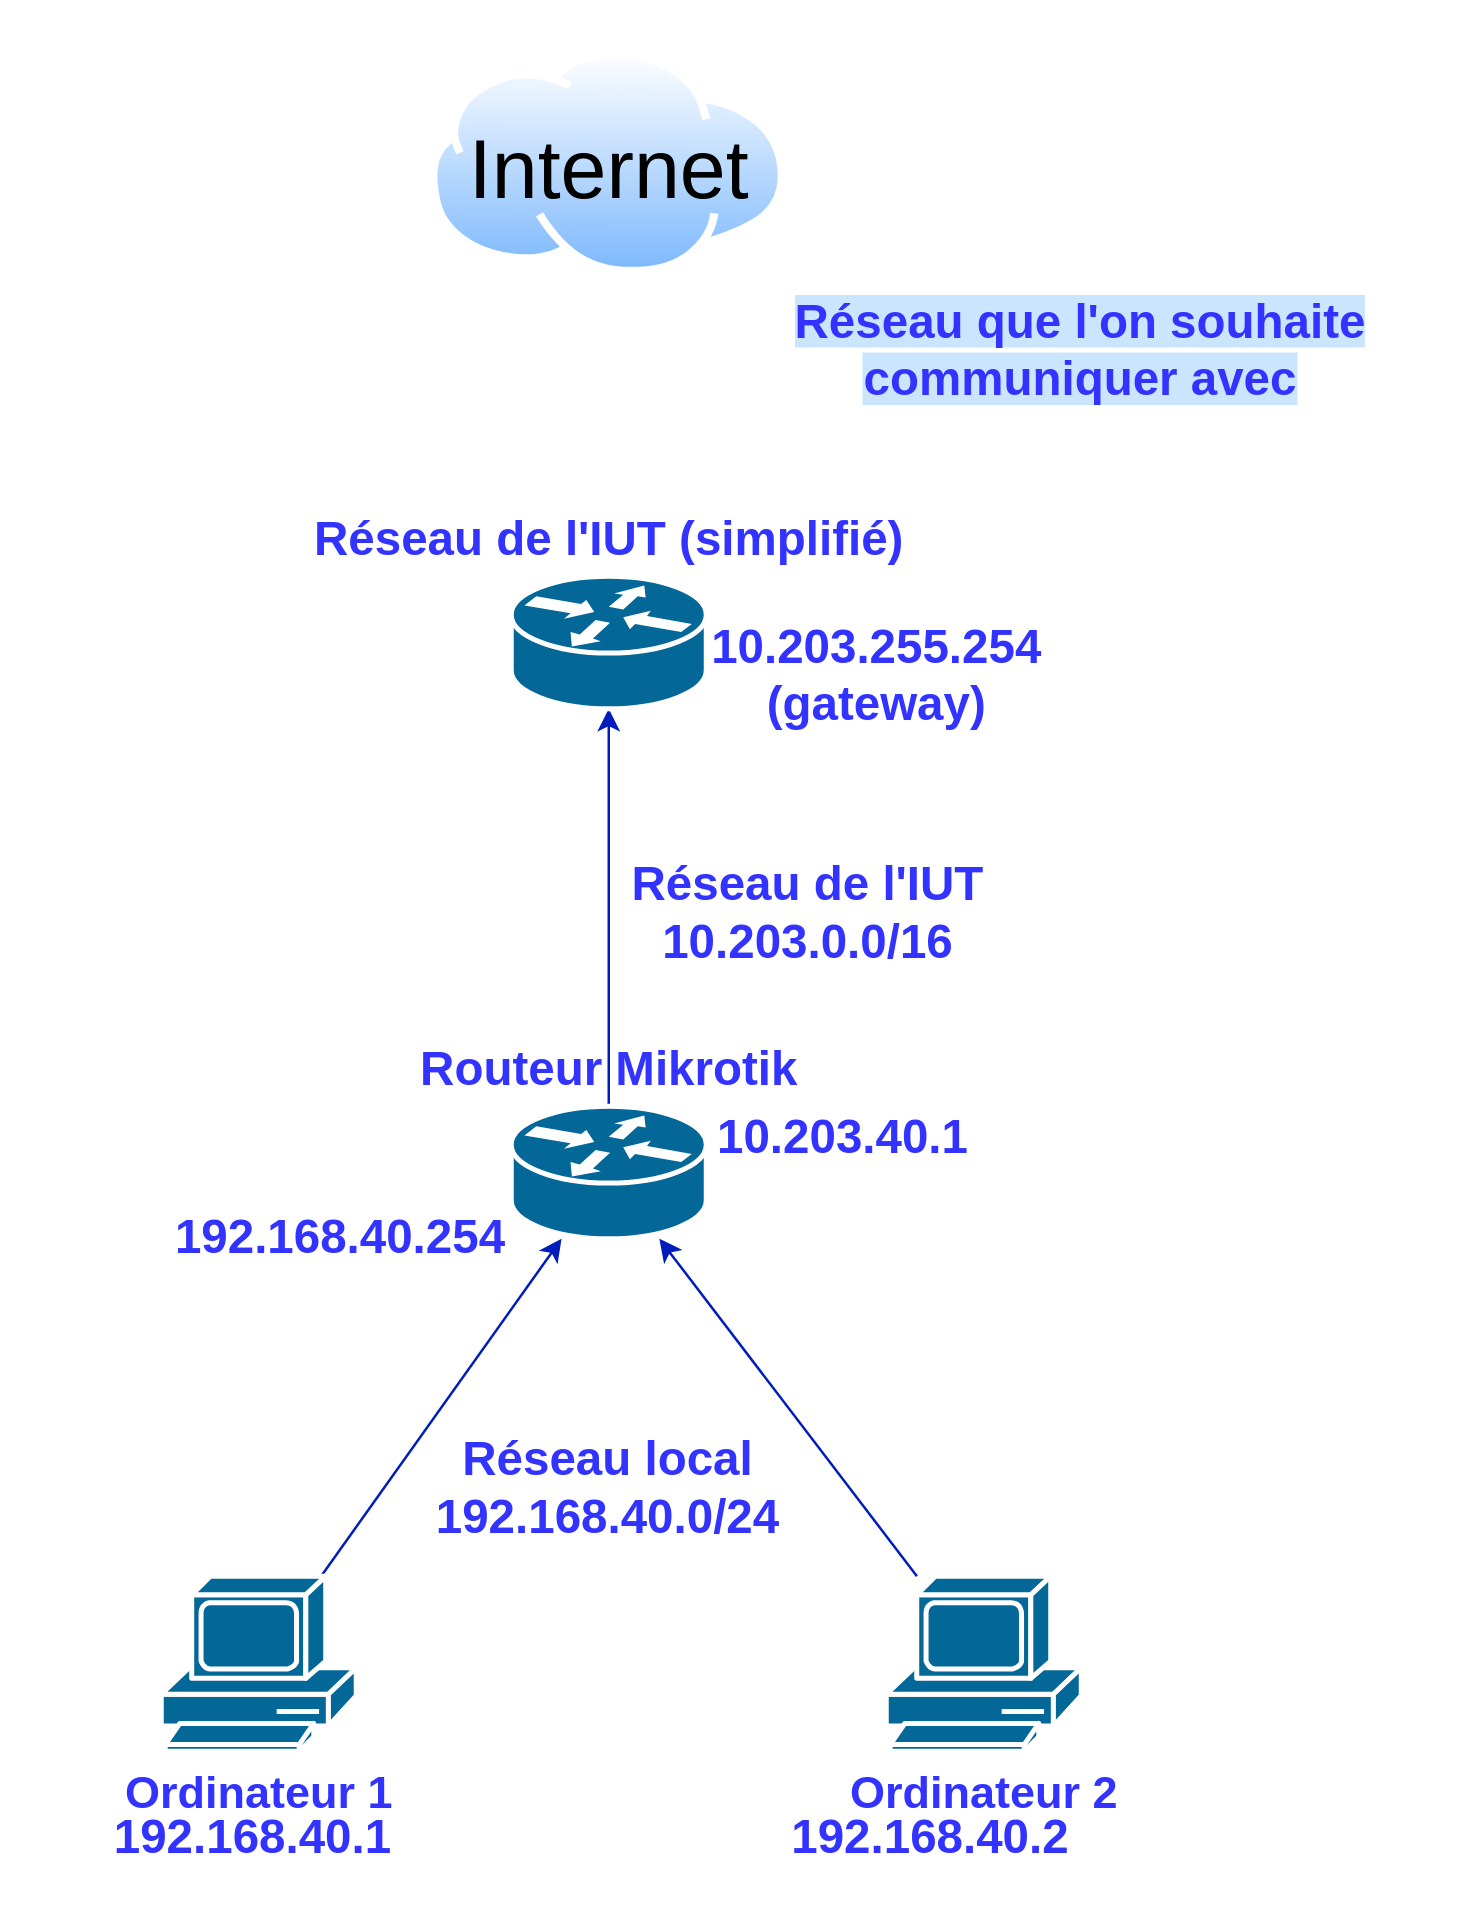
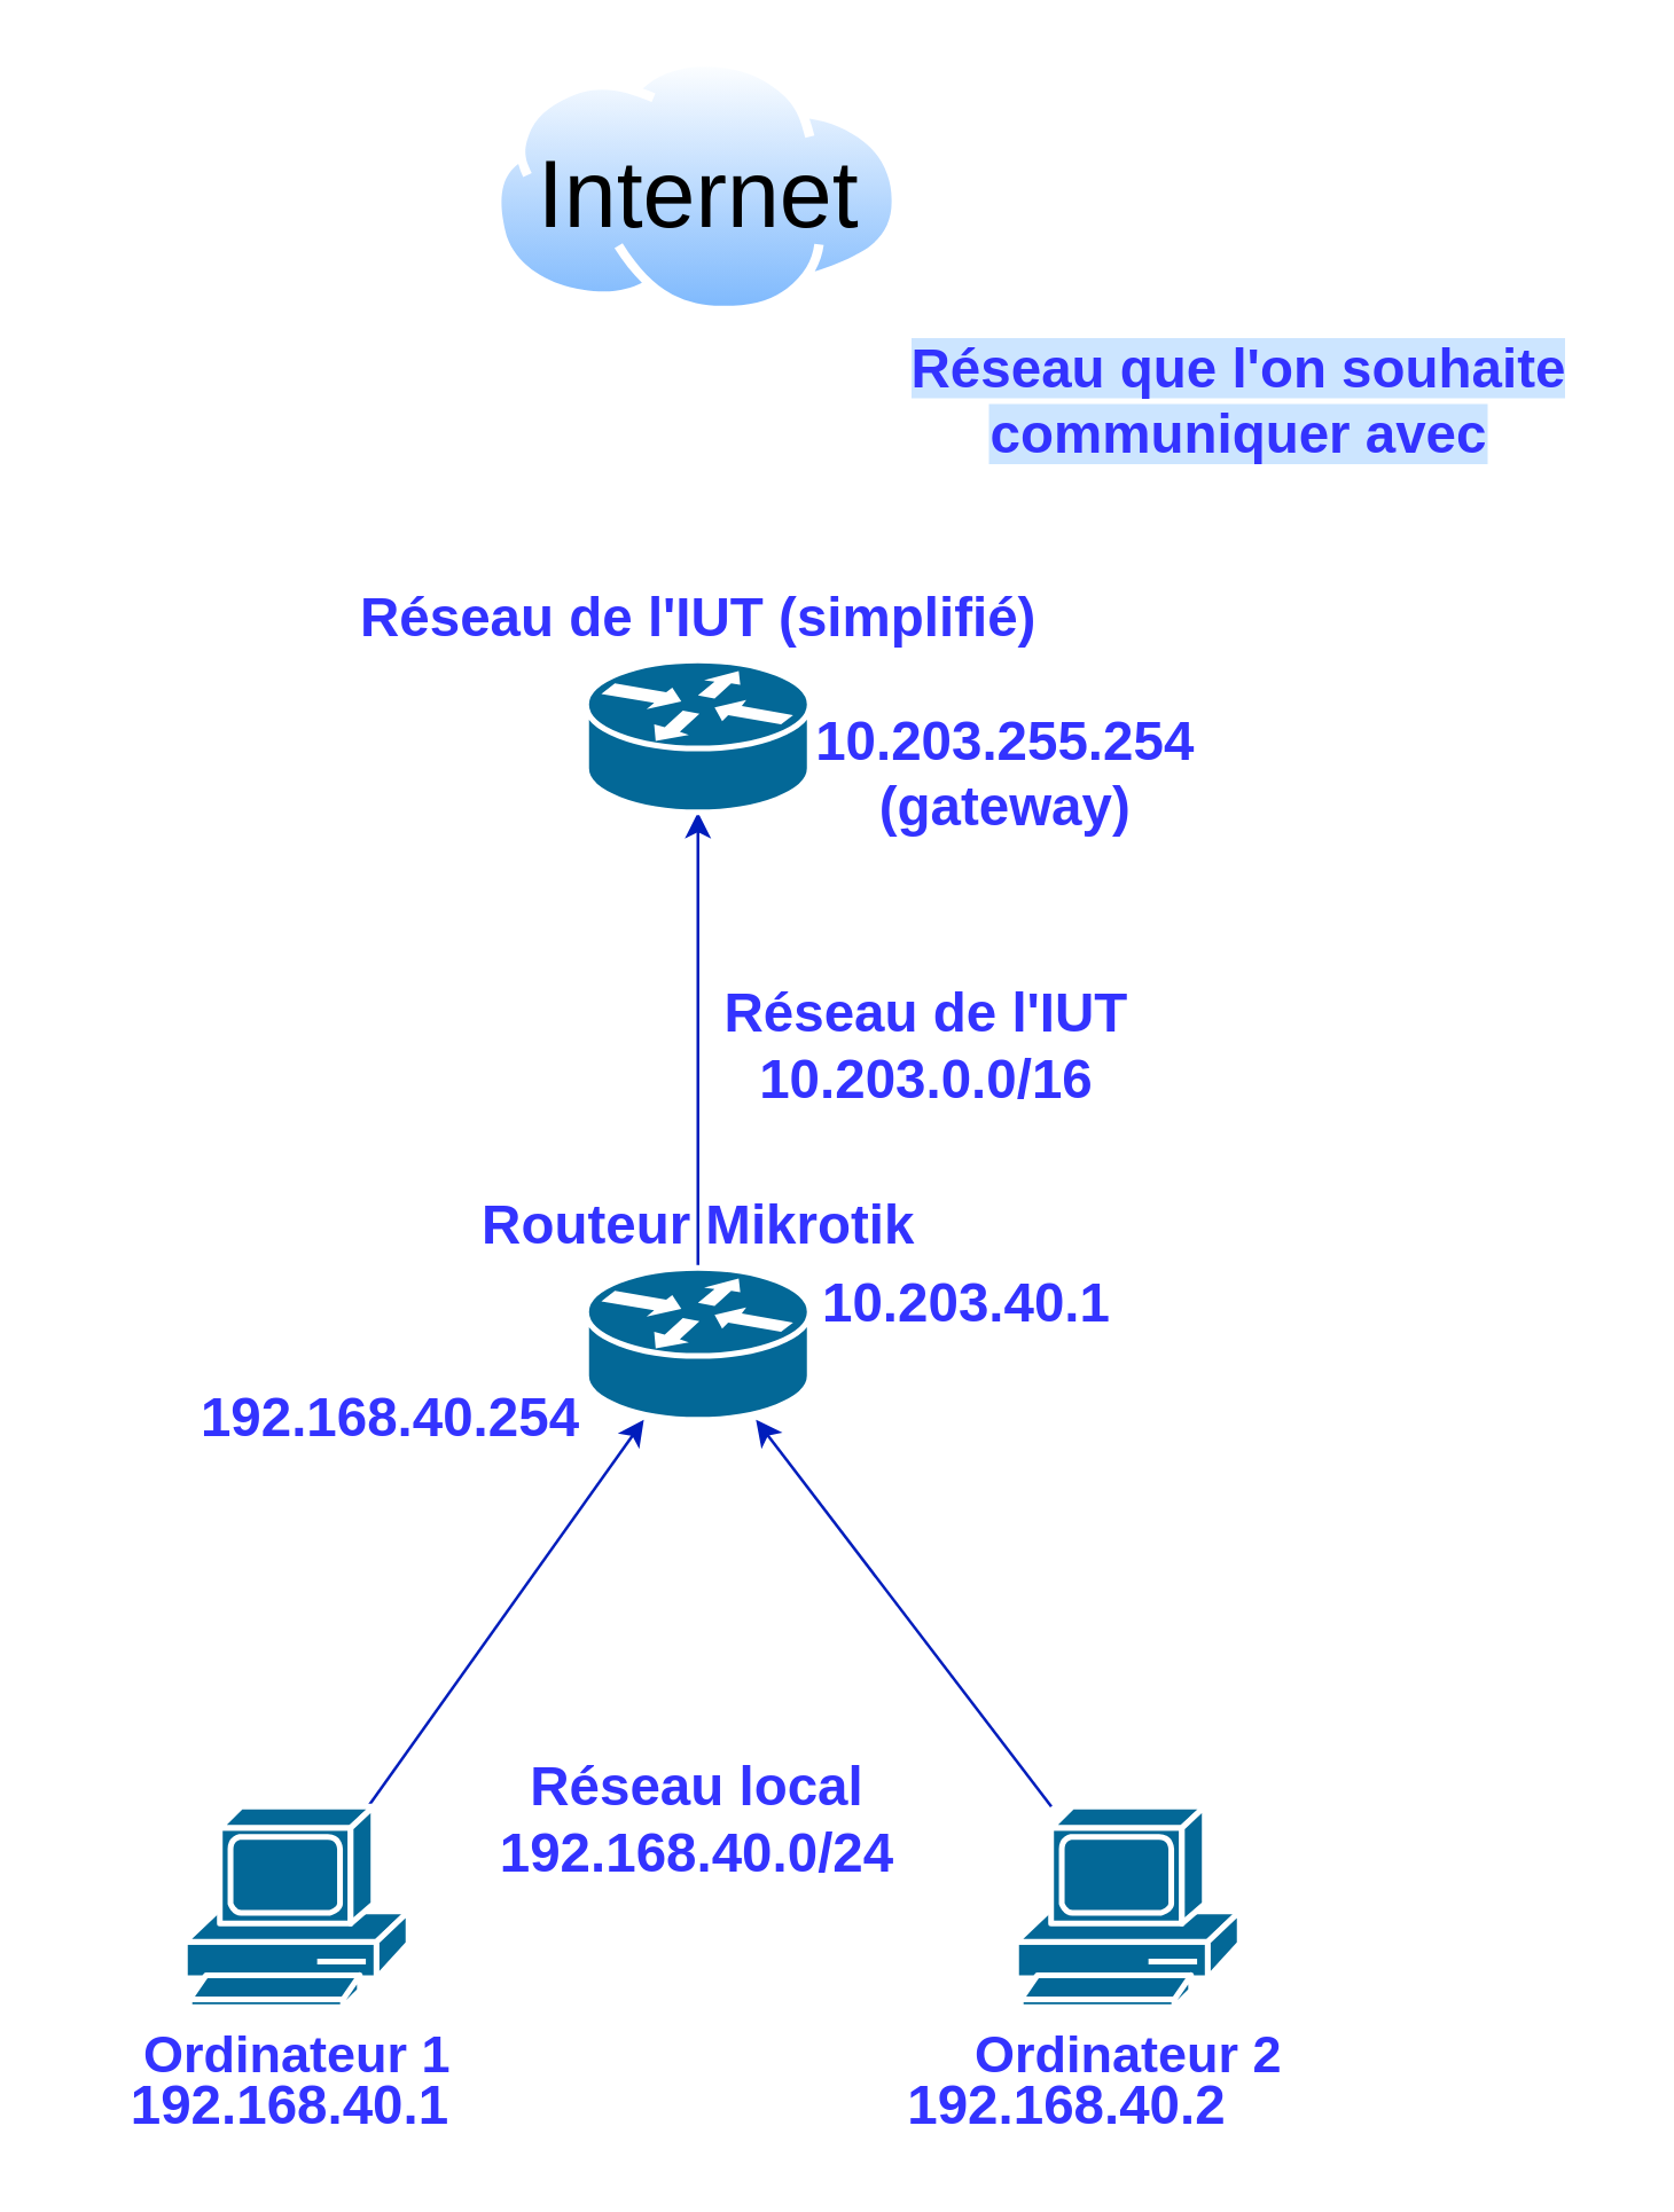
- <mxCell id="9" value="&lt;b&gt;Réseau local 192.168.40.0/24&lt;/b&gt;" style="text;html=1;strokeColor=none;fillColor=none;align=center;verticalAlign=middle;whiteSpace=wrap;rounded=0;labelBackgroundColor=none;fontSize=19;fontColor=#3333FF;" vertex="1" parent="1"><mxGeometry x="163" y="580" width="160" height="30" as="geometry" /></mxCell>
+ <mxCell id="9" value="&lt;b&gt;Réseau local 192.168.40.0/24&lt;/b&gt;" style="text;html=1;strokeColor=none;fillColor=none;align=center;verticalAlign=middle;whiteSpace=wrap;rounded=0;labelBackgroundColor=none;fontSize=19;fontColor=#3333FF;" vertex="1" parent="1"><mxGeometry x="163" y="620" width="160" height="30" as="geometry" /></mxCell>
